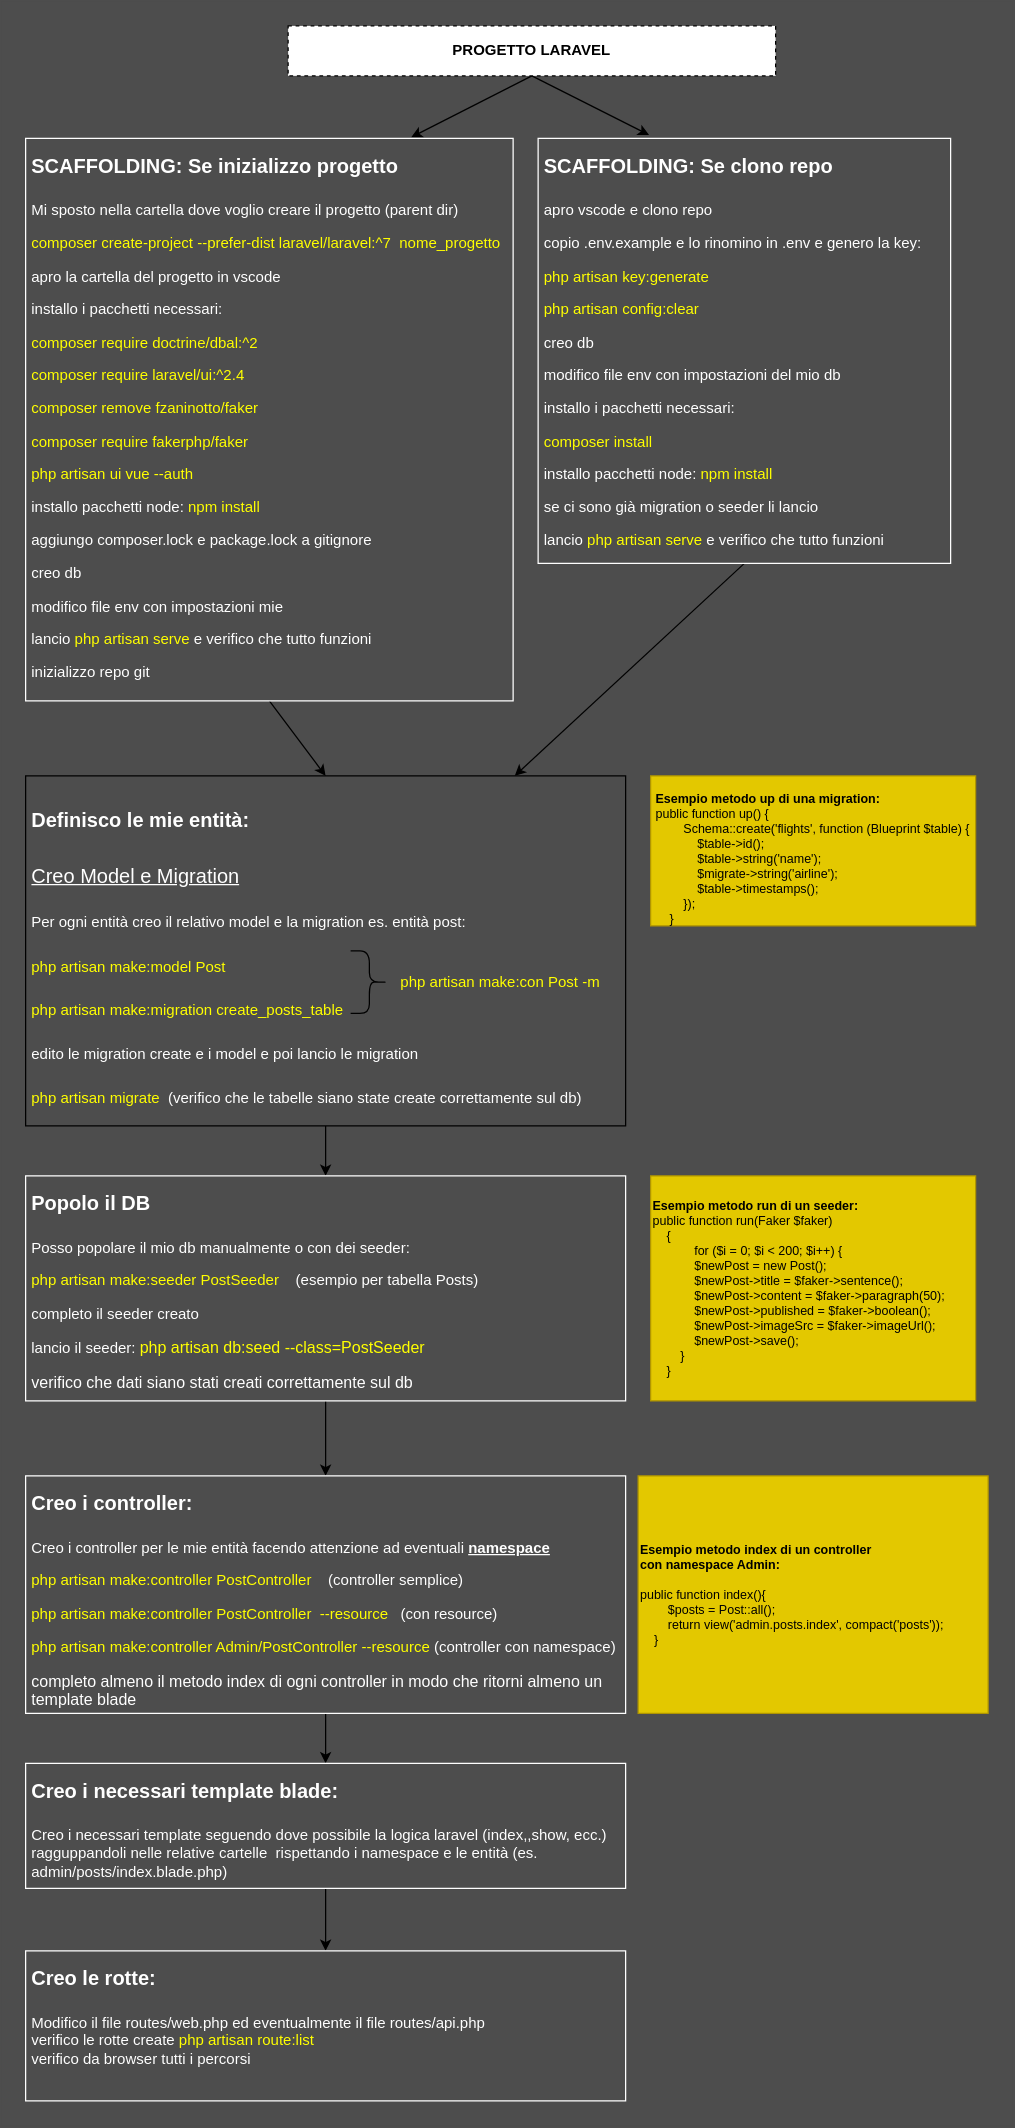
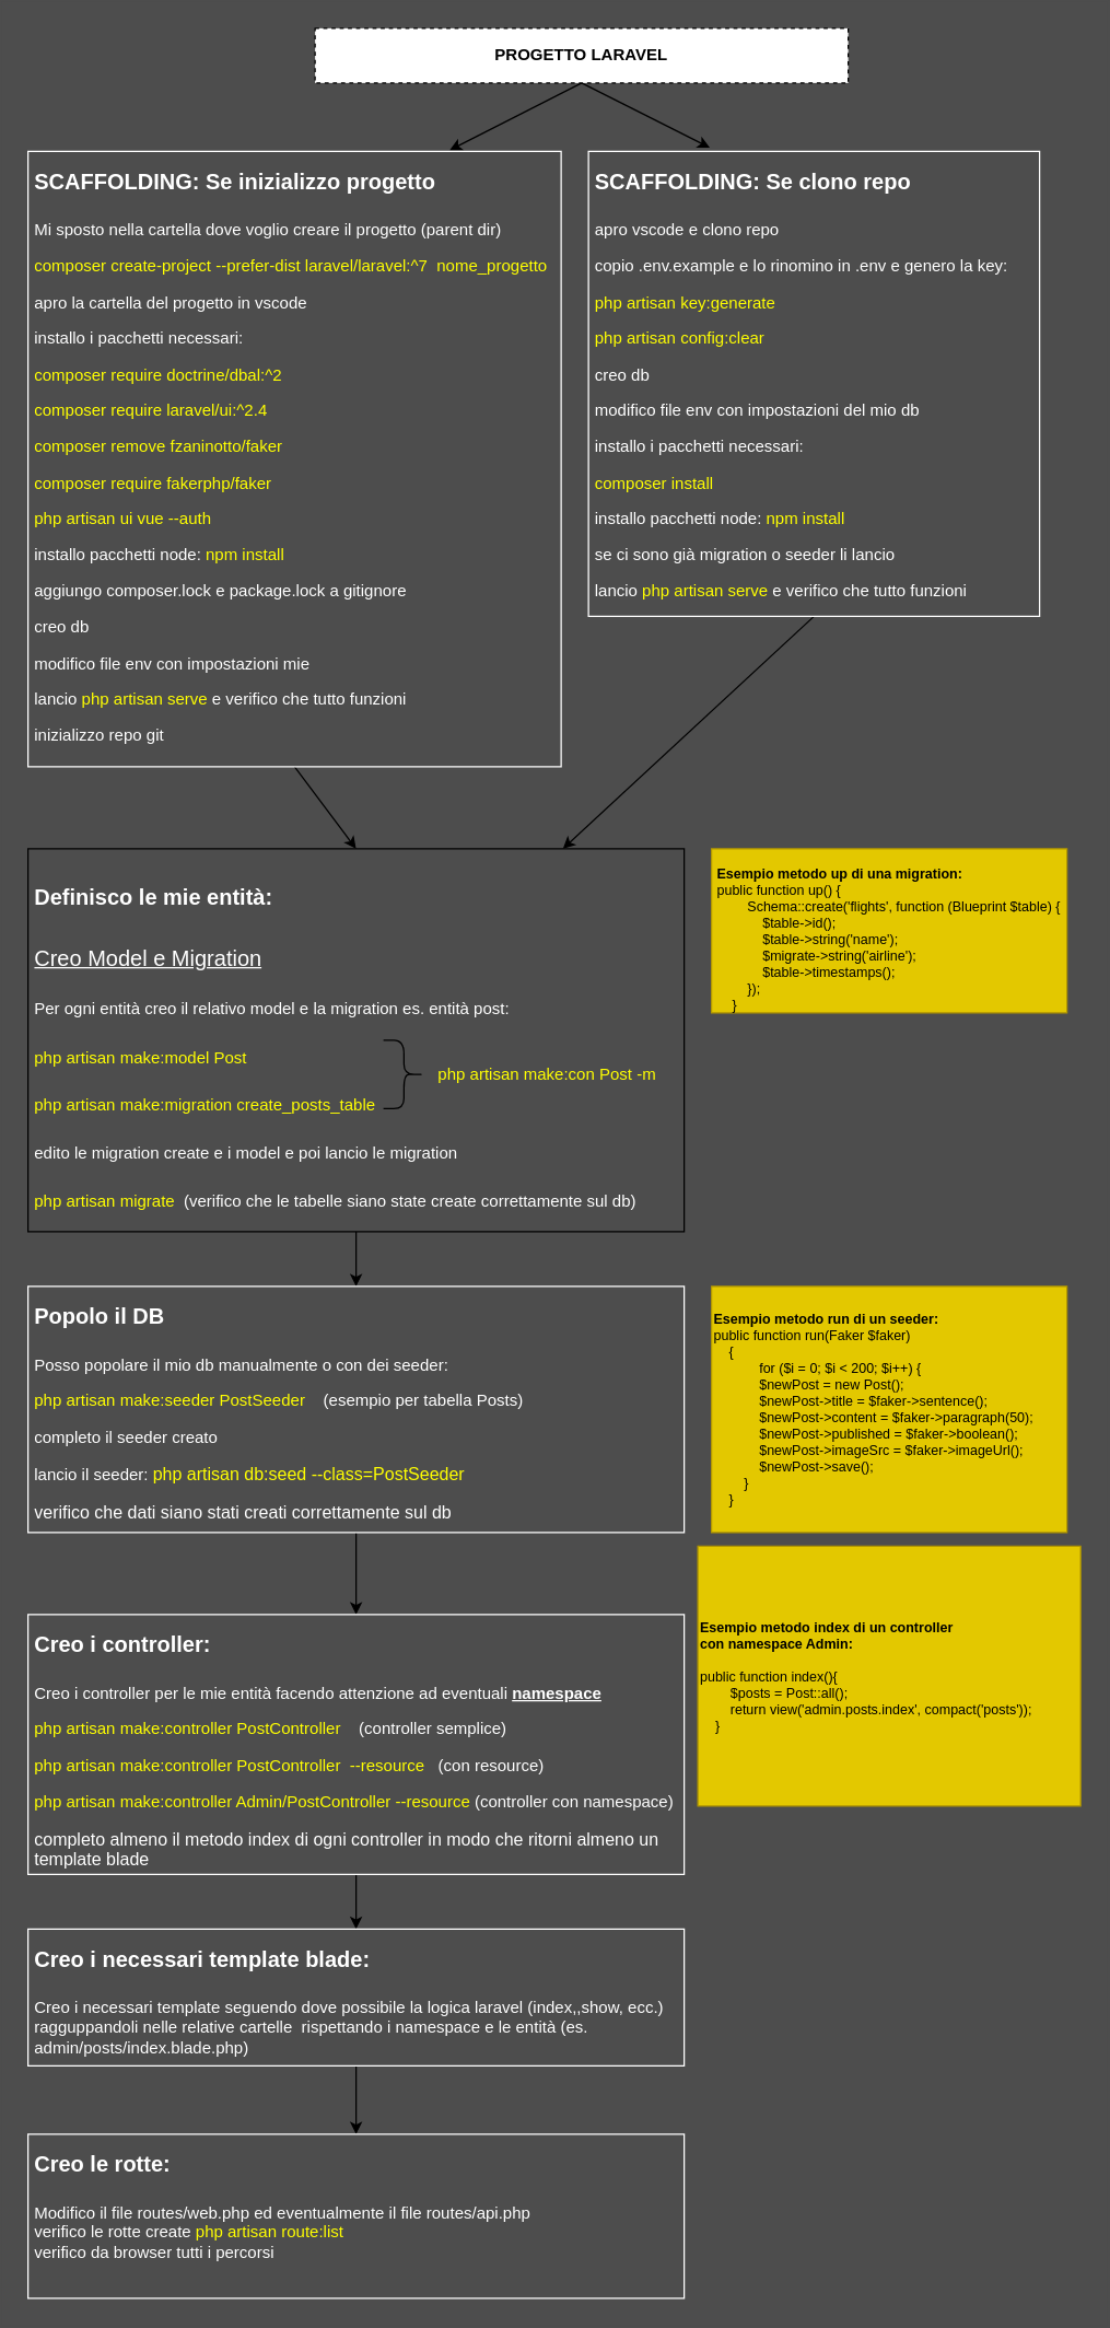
- <mxCell id="22" value="&lt;b&gt;Esempio metodo index di un controller&lt;br&gt;con namespace Admin:&lt;br&gt;&lt;br&gt;&lt;/b&gt;&lt;div style=&quot;font-size: 10px&quot;&gt;&lt;div&gt;public function index(){&lt;span&gt;&amp;nbsp; &amp;nbsp; &amp;nbsp;&lt;/span&gt;&lt;/div&gt;&lt;div&gt;&amp;nbsp; &amp;nbsp; &amp;nbsp; &amp;nbsp; $posts = Post::all();&lt;/div&gt;&lt;div&gt;&amp;nbsp; &amp;nbsp; &amp;nbsp; &amp;nbsp; return view('admin.posts.index', compact('posts'));&lt;/div&gt;&lt;div&gt;&amp;nbsp; &amp;nbsp; }&lt;/div&gt;&lt;/div&gt;" style="text;html=1;strokeColor=#B09500;fillColor=#e3c800;align=left;verticalAlign=middle;whiteSpace=wrap;rounded=0;fontFamily=Helvetica;fontSize=10;fontColor=#000000;" parent="1" vertex="1"><mxGeometry x="510" y="1180" width="280" height="190" as="geometry" /></mxCell>
+ <mxCell id="22" value="&lt;b&gt;Esempio metodo index di un controller&lt;br&gt;con namespace Admin:&lt;br&gt;&lt;br&gt;&lt;/b&gt;&lt;div style=&quot;font-size: 10px&quot;&gt;&lt;div&gt;public function index(){&lt;span&gt;&amp;nbsp; &amp;nbsp; &amp;nbsp;&lt;/span&gt;&lt;/div&gt;&lt;div&gt;&amp;nbsp; &amp;nbsp; &amp;nbsp; &amp;nbsp; $posts = Post::all();&lt;/div&gt;&lt;div&gt;&amp;nbsp; &amp;nbsp; &amp;nbsp; &amp;nbsp; return view('admin.posts.index', compact('posts'));&lt;/div&gt;&lt;div&gt;&amp;nbsp; &amp;nbsp; }&lt;/div&gt;&lt;/div&gt;" style="text;html=1;strokeColor=#B09500;fillColor=#e3c800;align=left;verticalAlign=middle;whiteSpace=wrap;rounded=0;fontFamily=Helvetica;fontSize=10;fontColor=#000000;" parent="1" vertex="1"><mxGeometry x="510" y="1130" width="280" height="190" as="geometry" /></mxCell>
